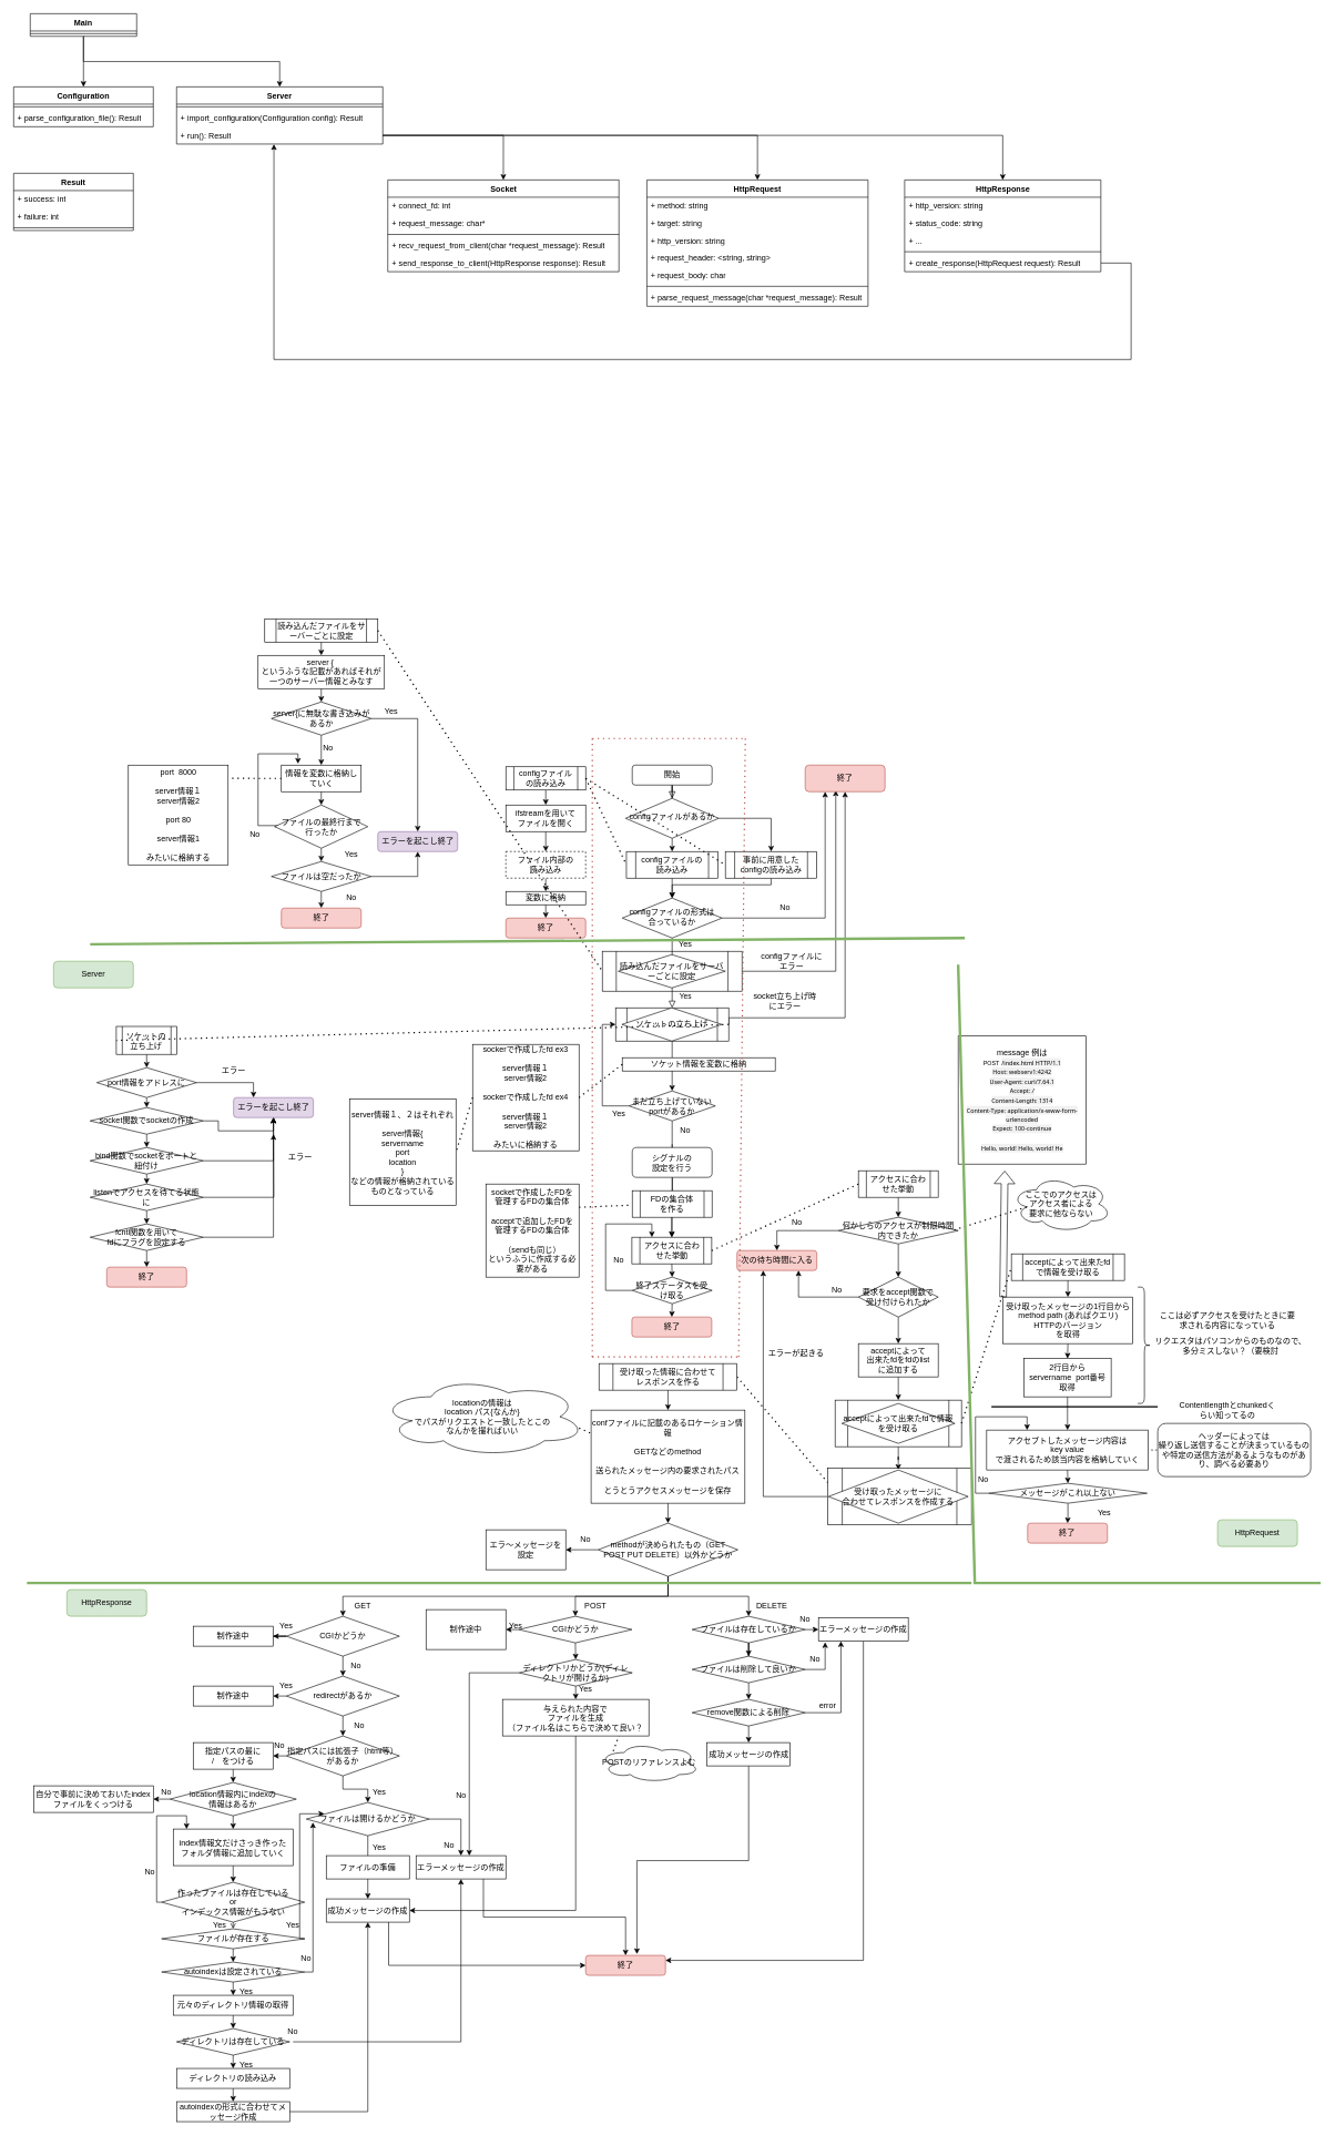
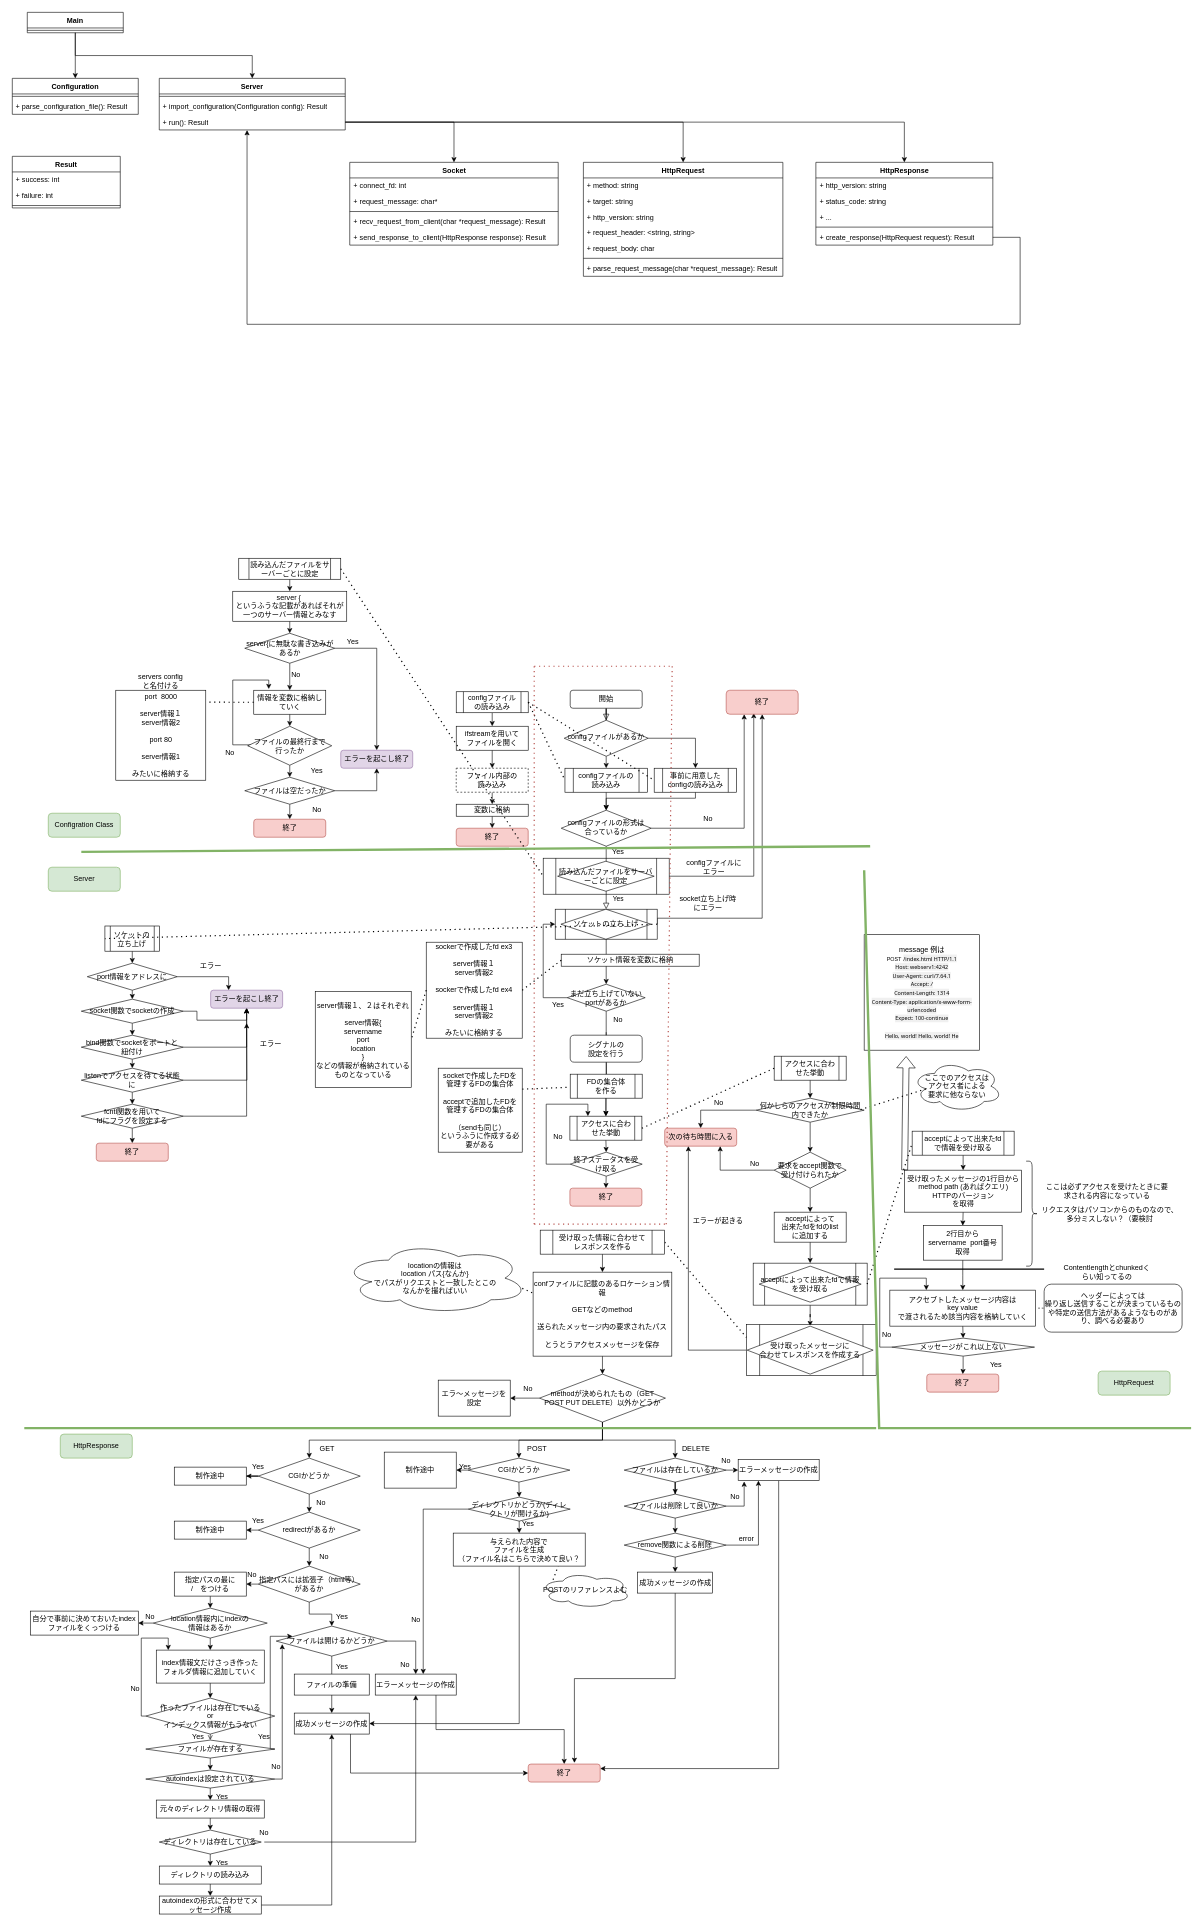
+ <mxCell id="62" value="servers config&lt;br&gt;と名付ける" style="text;html=1;strokeColor=none;fillColor=none;align=center;verticalAlign=middle;whiteSpace=wrap;rounded=0;" vertex="1" parent="1"><mxGeometry x="210" y="1120" width="115" height="30" as="geometry" /></mxCell>
+ <mxCell id="268" value="Configration Class" style="rounded=1;whiteSpace=wrap;html=1;fontSize=12;glass=0;strokeWidth=1;shadow=0;fillColor=#d5e8d4;strokeColor=#82b366;" vertex="1" parent="1"><mxGeometry x="80" y="1355" width="120" height="40" as="geometry" /></mxCell>
